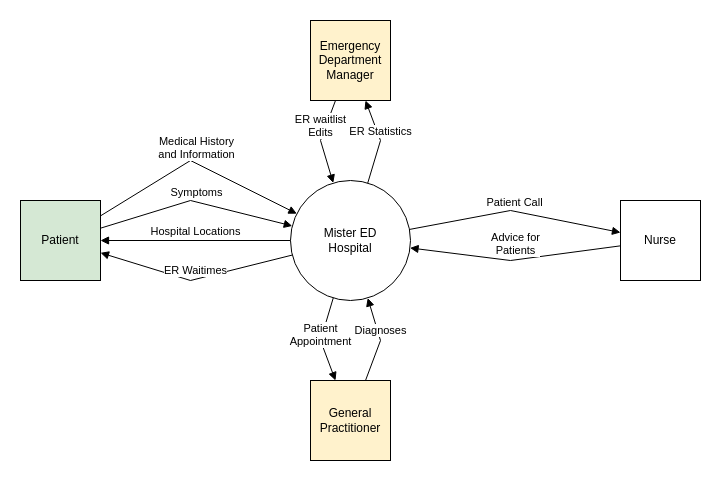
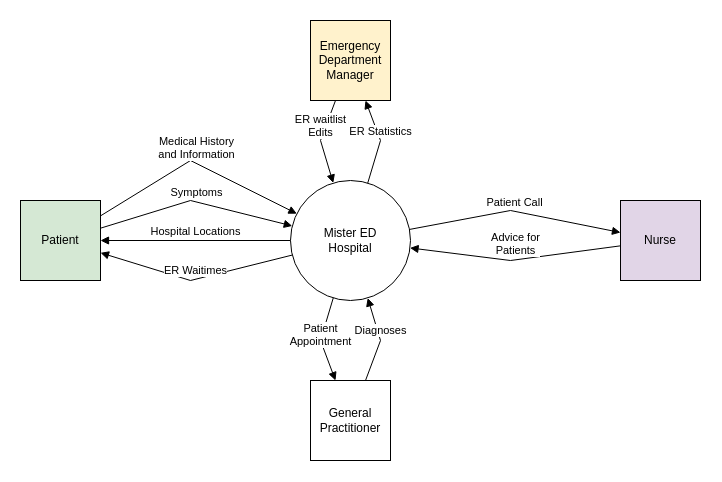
- <mxCell id="4" value="Nurse" style="whiteSpace=wrap;html=1;aspect=fixed;" vertex="1" parent="1"><mxGeometry x="620" y="200" width="80" height="80" as="geometry" /></mxCell>
+ <mxCell id="4" value="Nurse" style="whiteSpace=wrap;html=1;aspect=fixed;fillColor=#e1d5e7;" vertex="1" parent="1"><mxGeometry x="620" y="200" width="80" height="80" as="geometry" /></mxCell>
- <mxCell id="5" value="General Practitioner" style="whiteSpace=wrap;html=1;aspect=fixed;fillColor=#fff2cc;" vertex="1" parent="1"><mxGeometry x="310" y="380" width="80" height="80" as="geometry" /></mxCell>
+ <mxCell id="5" value="General Practitioner" style="whiteSpace=wrap;html=1;aspect=fixed;" vertex="1" parent="1"><mxGeometry x="310" y="380" width="80" height="80" as="geometry" /></mxCell>
